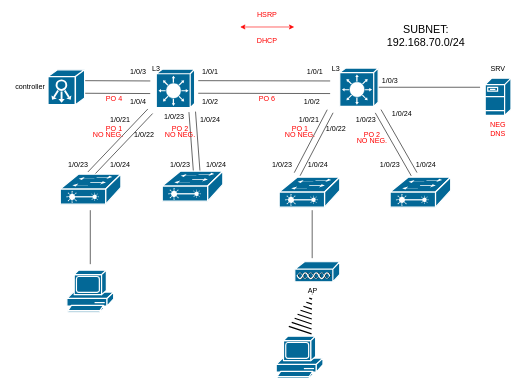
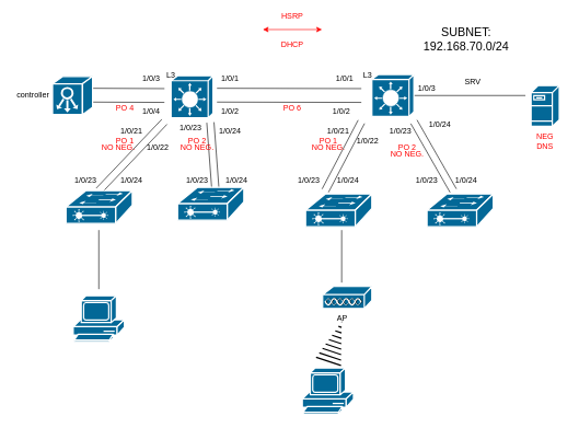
- <mxCell id="14" value="SRV" style="text;html=1;strokeColor=none;fillColor=none;align=center;verticalAlign=middle;whiteSpace=wrap;rounded=0;" parent="1" vertex="1"><mxGeometry x="800" y="100" width="60" height="30" as="geometry" /></mxCell>
+ <mxCell id="14" value="SRV" style="text;html=1;strokeColor=none;fillColor=none;align=center;verticalAlign=middle;whiteSpace=wrap;rounded=0;" parent="1" vertex="1"><mxGeometry x="690" y="110" width="60" height="30" as="geometry" /></mxCell>
